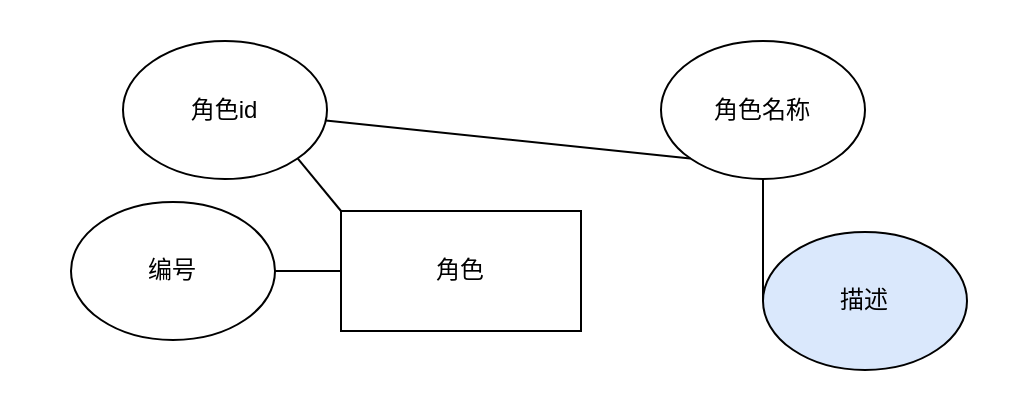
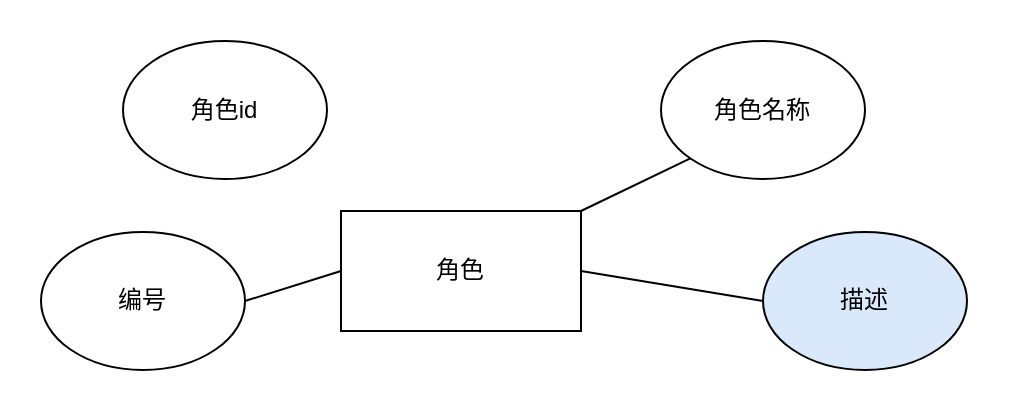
- <mxCell id="7" value="" style="endArrow=none;html=1;rounded=0;exitX=0;exitY=1;exitDx=0;exitDy=0;" edge="1" parent="1" source="3" target="6"><mxGeometry width="50" height="50" relative="1" as="geometry"><mxPoint x="279" y="50" as="sourcePoint" /><mxPoint x="260" y="130" as="targetPoint" /></mxGeometry></mxCell>
+ <mxCell id="7" value="" style="endArrow=none;html=1;rounded=0;entryX=1;entryY=0;entryDx=0;entryDy=0;exitX=0;exitY=1;exitDx=0;exitDy=0;" edge="1" parent="1" source="3" target="2"><mxGeometry width="50" height="50" relative="1" as="geometry"><mxPoint x="279" y="50" as="sourcePoint" /><mxPoint x="260" y="130" as="targetPoint" /></mxGeometry></mxCell>
- <mxCell id="10" value="" style="endArrow=none;html=1;rounded=0;entryX=0;entryY=0;entryDx=0;entryDy=0;exitX=1;exitY=1;exitDx=0;exitDy=0;" edge="1" parent="1" source="6" target="2"><mxGeometry width="50" height="50" relative="1" as="geometry"><mxPoint x="329" y="100" as="sourcePoint" /><mxPoint x="310" y="180" as="targetPoint" /></mxGeometry></mxCell>
- <mxCell id="8" value="" style="endArrow=none;html=1;rounded=0;exitX=0;exitY=0.5;exitDx=0;exitDy=0;" edge="1" parent="1" source="4" target="3"><mxGeometry width="50" height="50" relative="1" as="geometry"><mxPoint x="289" y="60" as="sourcePoint" /><mxPoint x="270" y="140" as="targetPoint" /></mxGeometry></mxCell>
+ <mxCell id="8" value="" style="endArrow=none;html=1;rounded=0;entryX=1;entryY=0.5;entryDx=0;entryDy=0;exitX=0;exitY=0.5;exitDx=0;exitDy=0;" edge="1" parent="1" source="4" target="2"><mxGeometry width="50" height="50" relative="1" as="geometry"><mxPoint x="289" y="60" as="sourcePoint" /><mxPoint x="270" y="140" as="targetPoint" /></mxGeometry></mxCell>
- <mxCell id="5" value="编号" style="ellipse;whiteSpace=wrap;html=1;" vertex="1" parent="1"><mxGeometry x="35" y="100.5" width="102" height="69" as="geometry" /></mxCell>
+ <mxCell id="5" value="编号" style="ellipse;whiteSpace=wrap;html=1;" vertex="1" parent="1"><mxGeometry x="20" y="115.5" width="102" height="69" as="geometry" /></mxCell>
